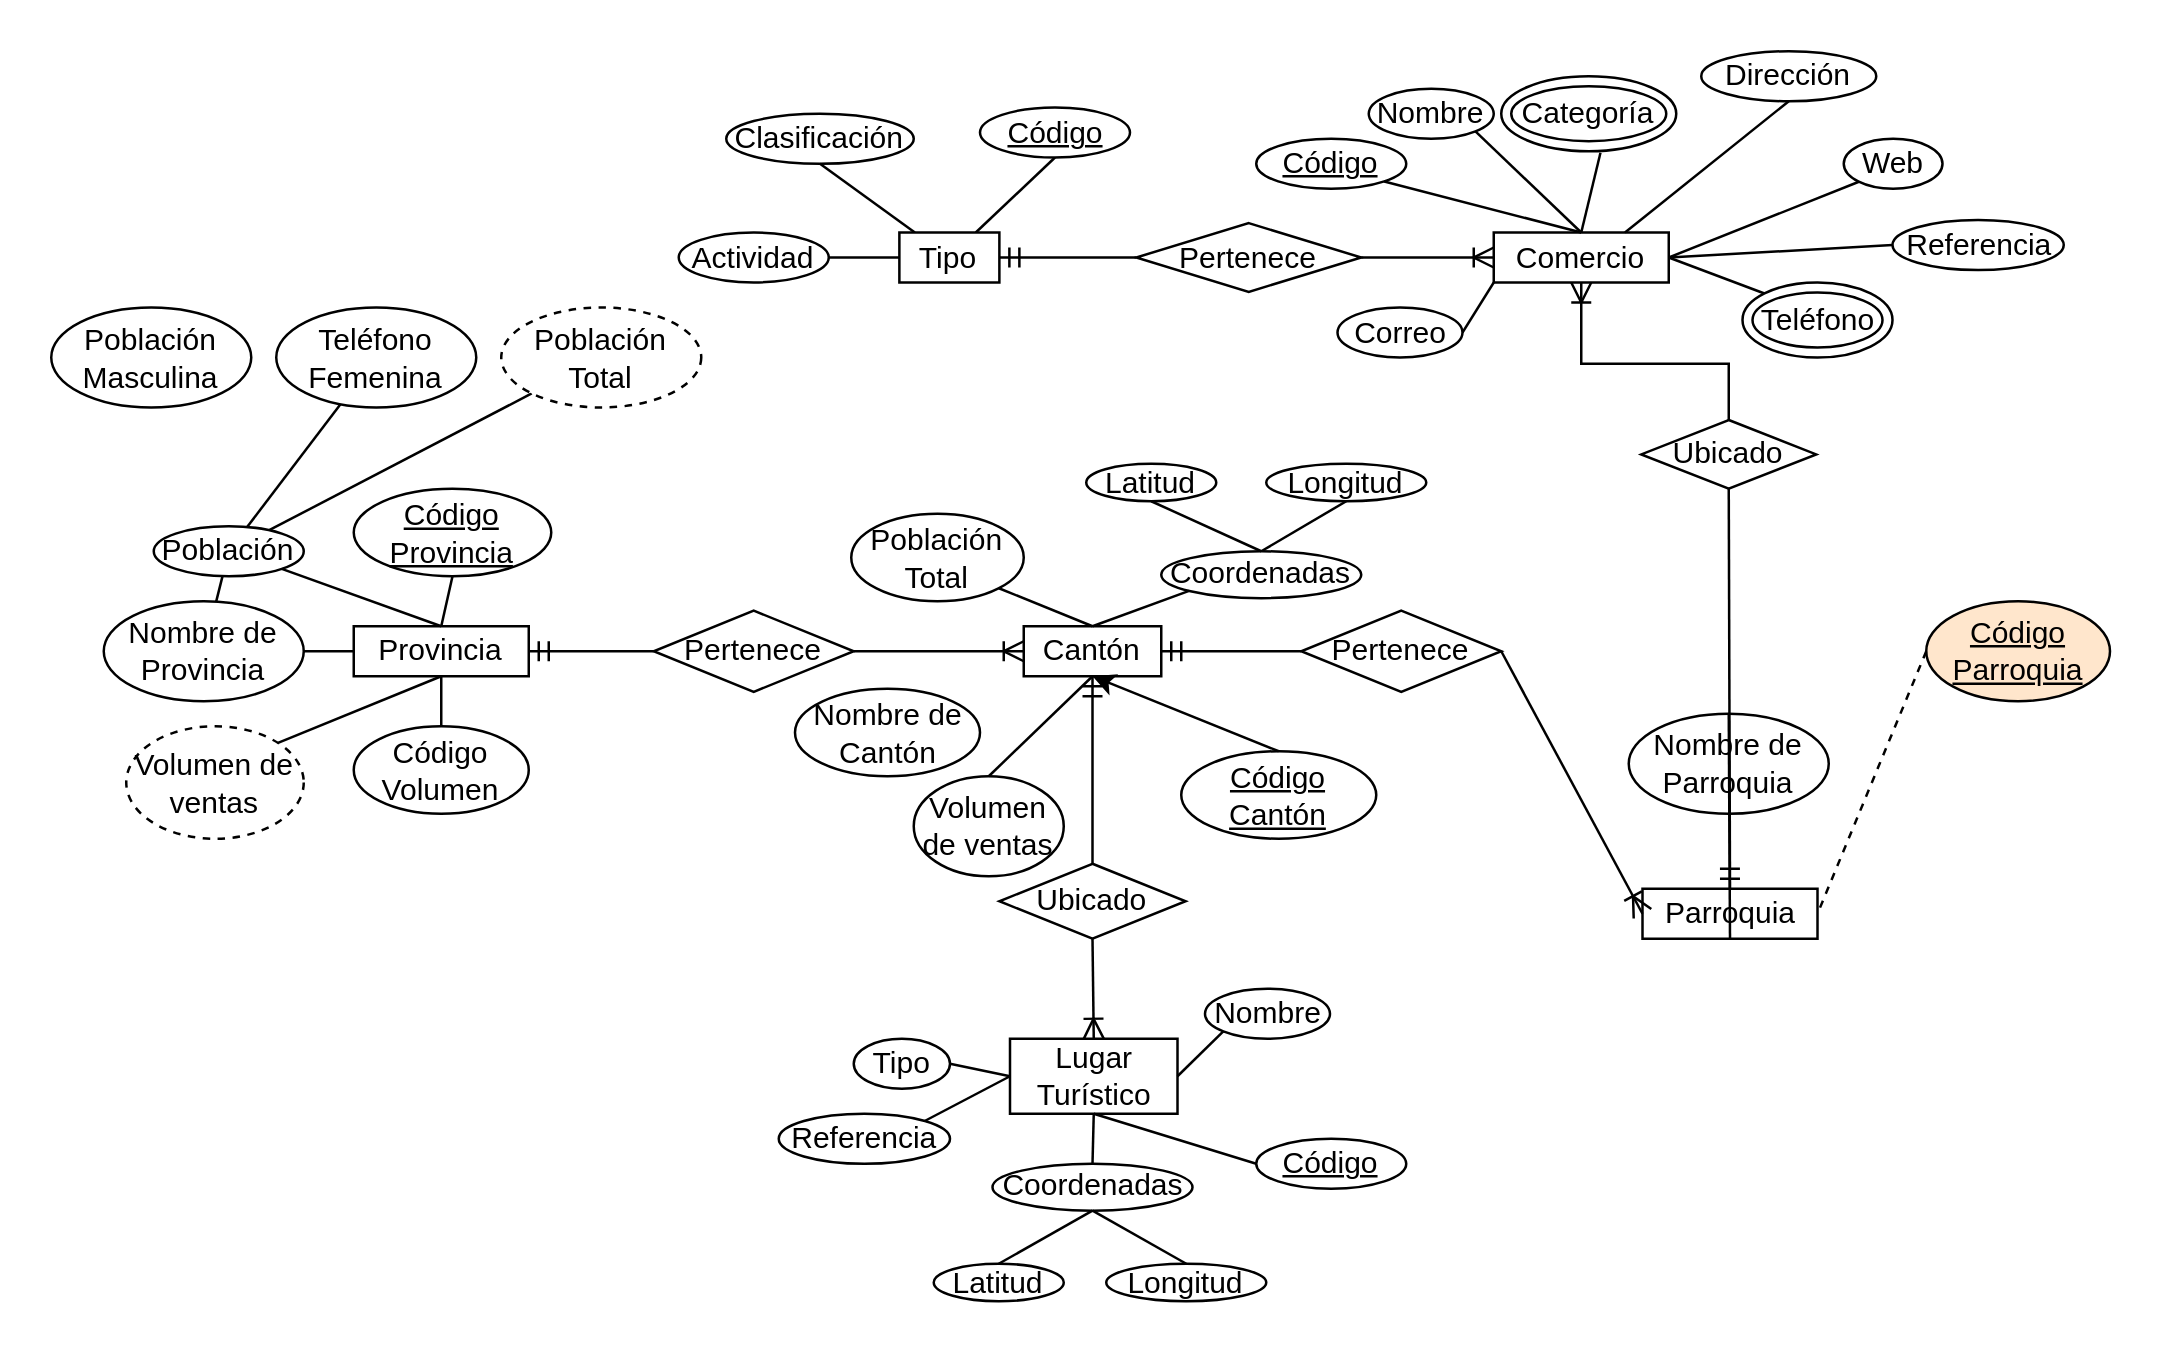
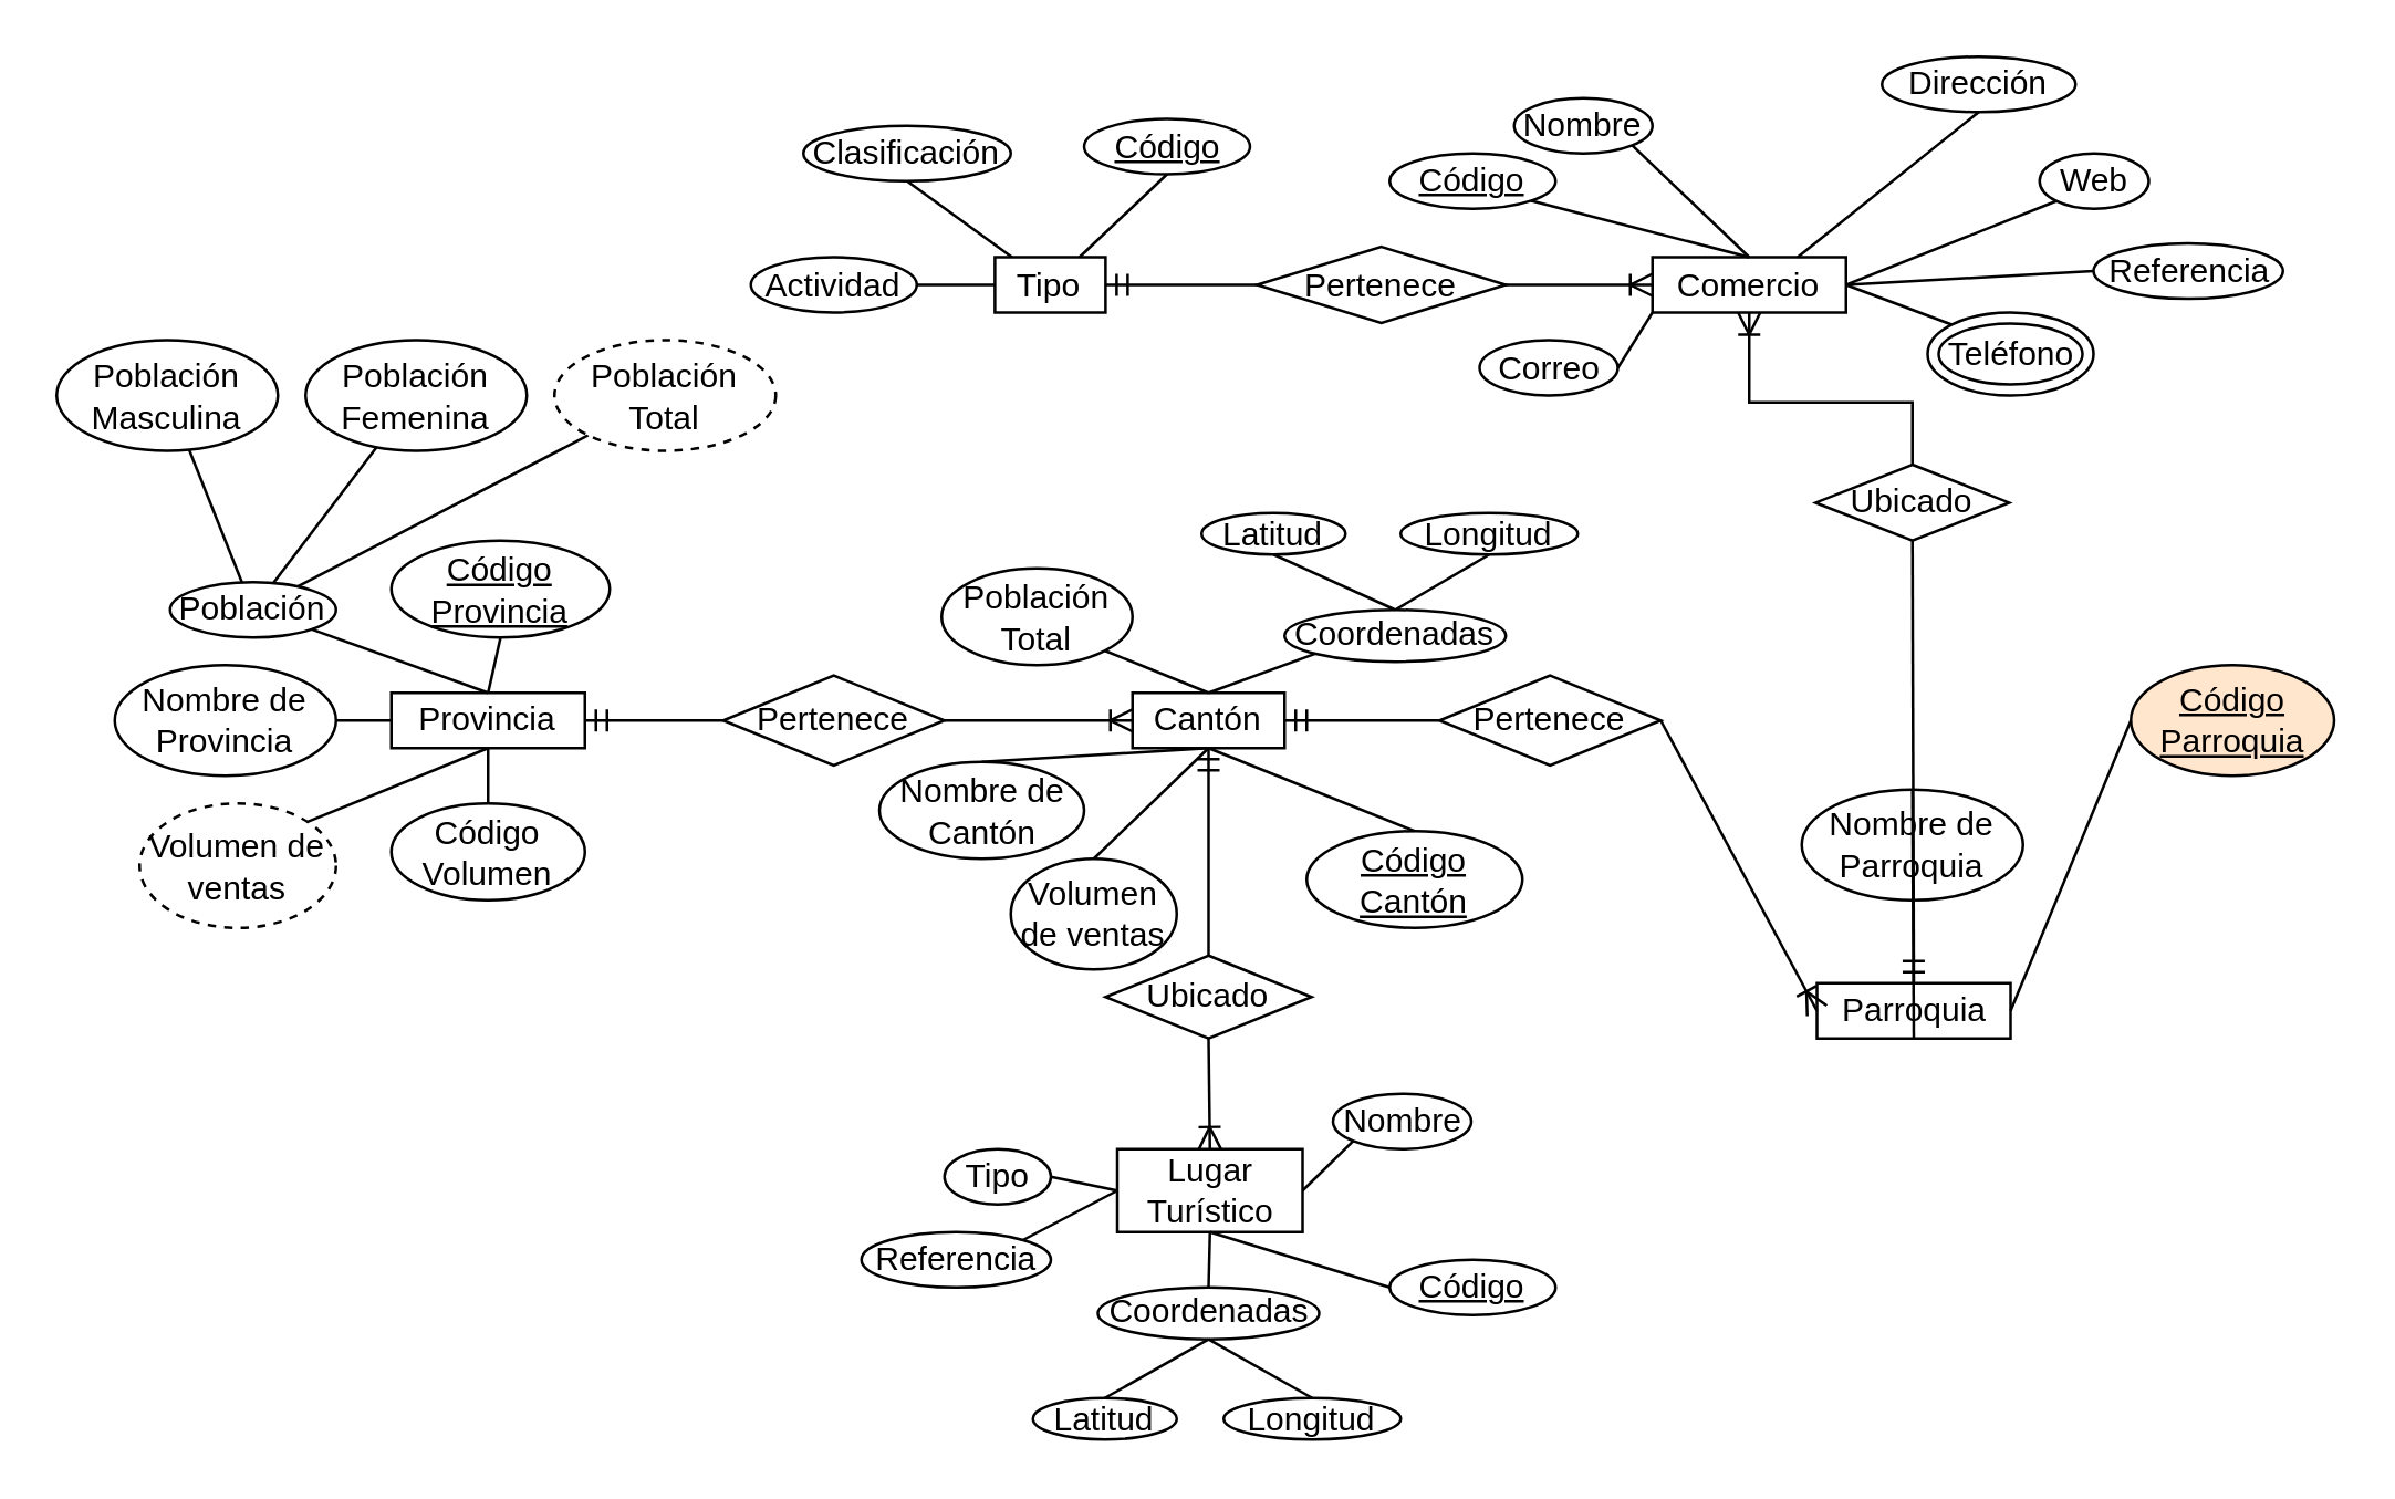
- <mxCell id="82" value="Categoría" style="ellipse;shape=doubleEllipse;whiteSpace=wrap;html=1;" vertex="1" parent="1"><mxGeometry x="600" y="30" width="70" height="30" as="geometry" /></mxCell>
- <mxCell id="12" value="" style="endArrow=none;html=1;rounded=0;entryX=0.5;entryY=0;entryDx=0;entryDy=0;exitX=0.567;exitY=1.021;exitDx=0;exitDy=0;exitPerimeter=0;" parent="1" source="82" target="2" edge="1"><mxGeometry width="50" height="50" relative="1" as="geometry"><mxPoint x="551.5" y="123.75" as="sourcePoint" /><mxPoint x="637" y="212.5" as="targetPoint" /></mxGeometry></mxCell>
- <mxCell id="77" value="Teléfono Femenina" style="ellipse;whiteSpace=wrap;html=1;" vertex="1" parent="1"><mxGeometry x="110" y="122.5" width="80" height="40" as="geometry" /></mxCell>
+ <mxCell id="77" value="Población Femenina" style="ellipse;whiteSpace=wrap;html=1;" vertex="1" parent="1"><mxGeometry x="110" y="122.5" width="80" height="40" as="geometry" /></mxCell>
- <mxCell id="44" style="rounded=0;orthogonalLoop=1;jettySize=auto;html=1;endArrow=none;endFill=0;" edge="1" parent="1" source="47" target="19"><mxGeometry relative="1" as="geometry" /></mxCell>
+ <mxCell id="44" style="rounded=0;orthogonalLoop=1;jettySize=auto;html=1;endArrow=none;endFill=0;" edge="1" parent="1" source="47" target="76"><mxGeometry relative="1" as="geometry" /></mxCell>
+ <mxCell id="37" value="" style="endArrow=none;html=1;rounded=0;entryX=0.5;entryY=1;entryDx=0;entryDy=0;exitX=0.5;exitY=0;exitDx=0;exitDy=0;" parent="1" source="21" target="20" edge="1"><mxGeometry width="50" height="50" relative="1" as="geometry"><mxPoint x="361" y="325" as="sourcePoint" /><mxPoint x="411" y="275" as="targetPoint" /></mxGeometry></mxCell>
- <mxCell id="38" value="" style="endArrow=classic;html=1;rounded=0;exitX=0.5;exitY=0;exitDx=0;exitDy=0;entryX=0.5;entryY=1;entryDx=0;entryDy=0;" parent="1" source="23" target="20" edge="1"><mxGeometry width="50" height="50" relative="1" as="geometry"><mxPoint x="361" y="325" as="sourcePoint" /><mxPoint x="411" y="275" as="targetPoint" /></mxGeometry></mxCell>
+ <mxCell id="38" value="" style="endArrow=none;html=1;rounded=0;exitX=0.5;exitY=0;exitDx=0;exitDy=0;entryX=0.5;entryY=1;entryDx=0;entryDy=0;" parent="1" source="23" target="20" edge="1"><mxGeometry width="50" height="50" relative="1" as="geometry"><mxPoint x="361" y="325" as="sourcePoint" /><mxPoint x="411" y="275" as="targetPoint" /></mxGeometry></mxCell>
- <mxCell id="41" value="" style="endArrow=none;html=1;rounded=0;exitX=0;exitY=0.5;exitDx=0;exitDy=0;entryX=1;entryY=0.5;entryDx=0;entryDy=0;startArrow=none;startFill=0;dashed=1;" parent="1" source="40" target="22" edge="1"><mxGeometry width="50" height="50" relative="1" as="geometry"><mxPoint x="536.5" y="235" as="sourcePoint" /><mxPoint x="586.5" y="185" as="targetPoint" /></mxGeometry></mxCell>
+ <mxCell id="41" value="" style="endArrow=none;html=1;rounded=0;exitX=0;exitY=0.5;exitDx=0;exitDy=0;entryX=1;entryY=0.5;entryDx=0;entryDy=0;startArrow=none;startFill=0;" parent="1" source="40" target="22" edge="1"><mxGeometry width="50" height="50" relative="1" as="geometry"><mxPoint x="536.5" y="235" as="sourcePoint" /><mxPoint x="586.5" y="185" as="targetPoint" /></mxGeometry></mxCell>
